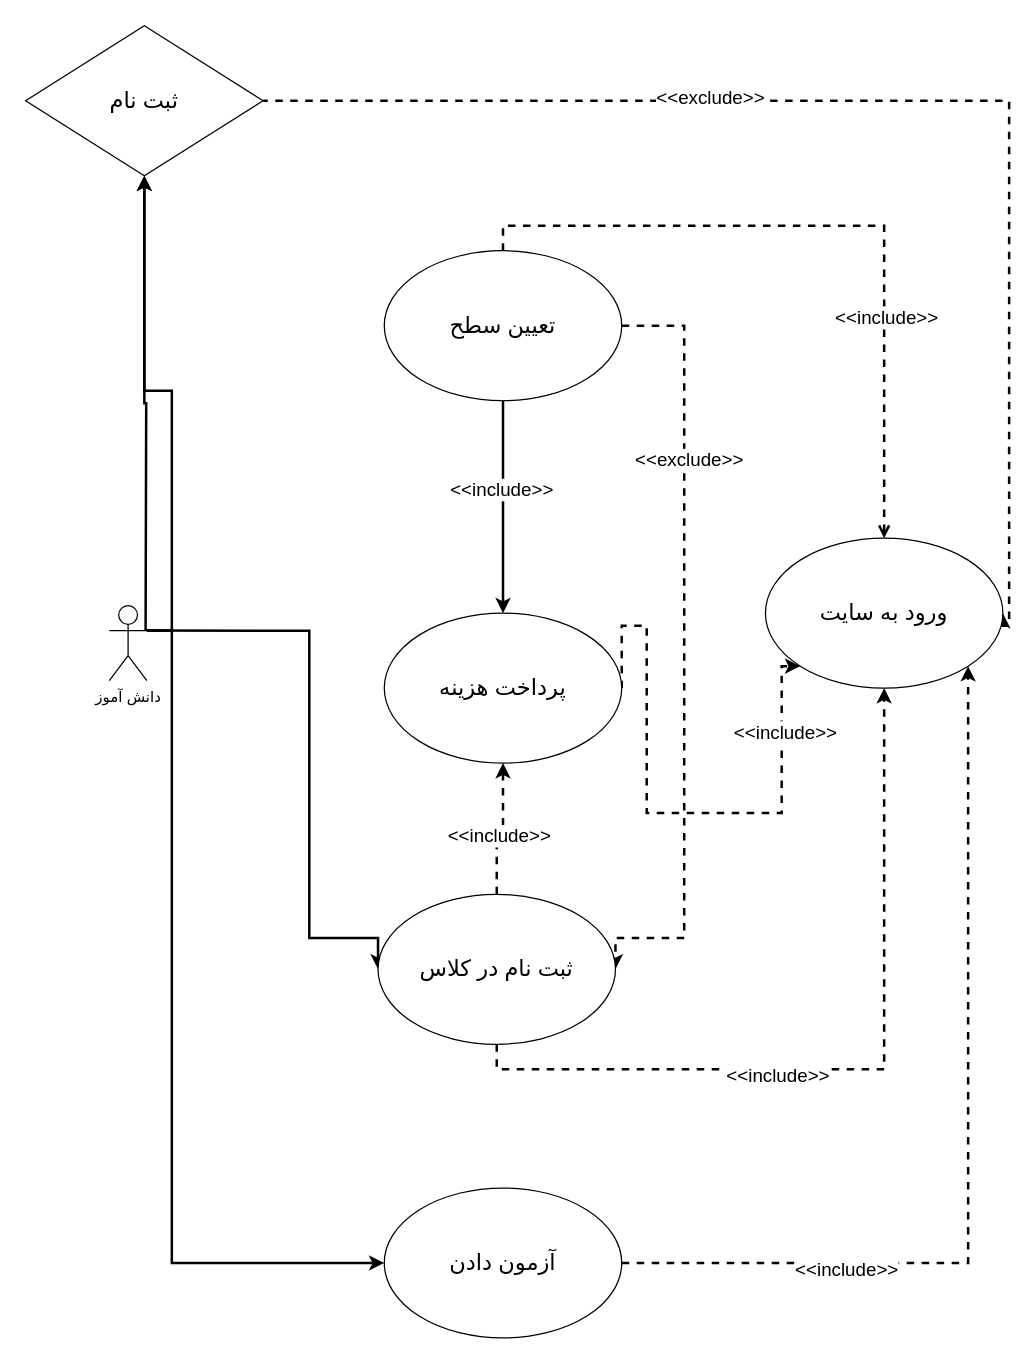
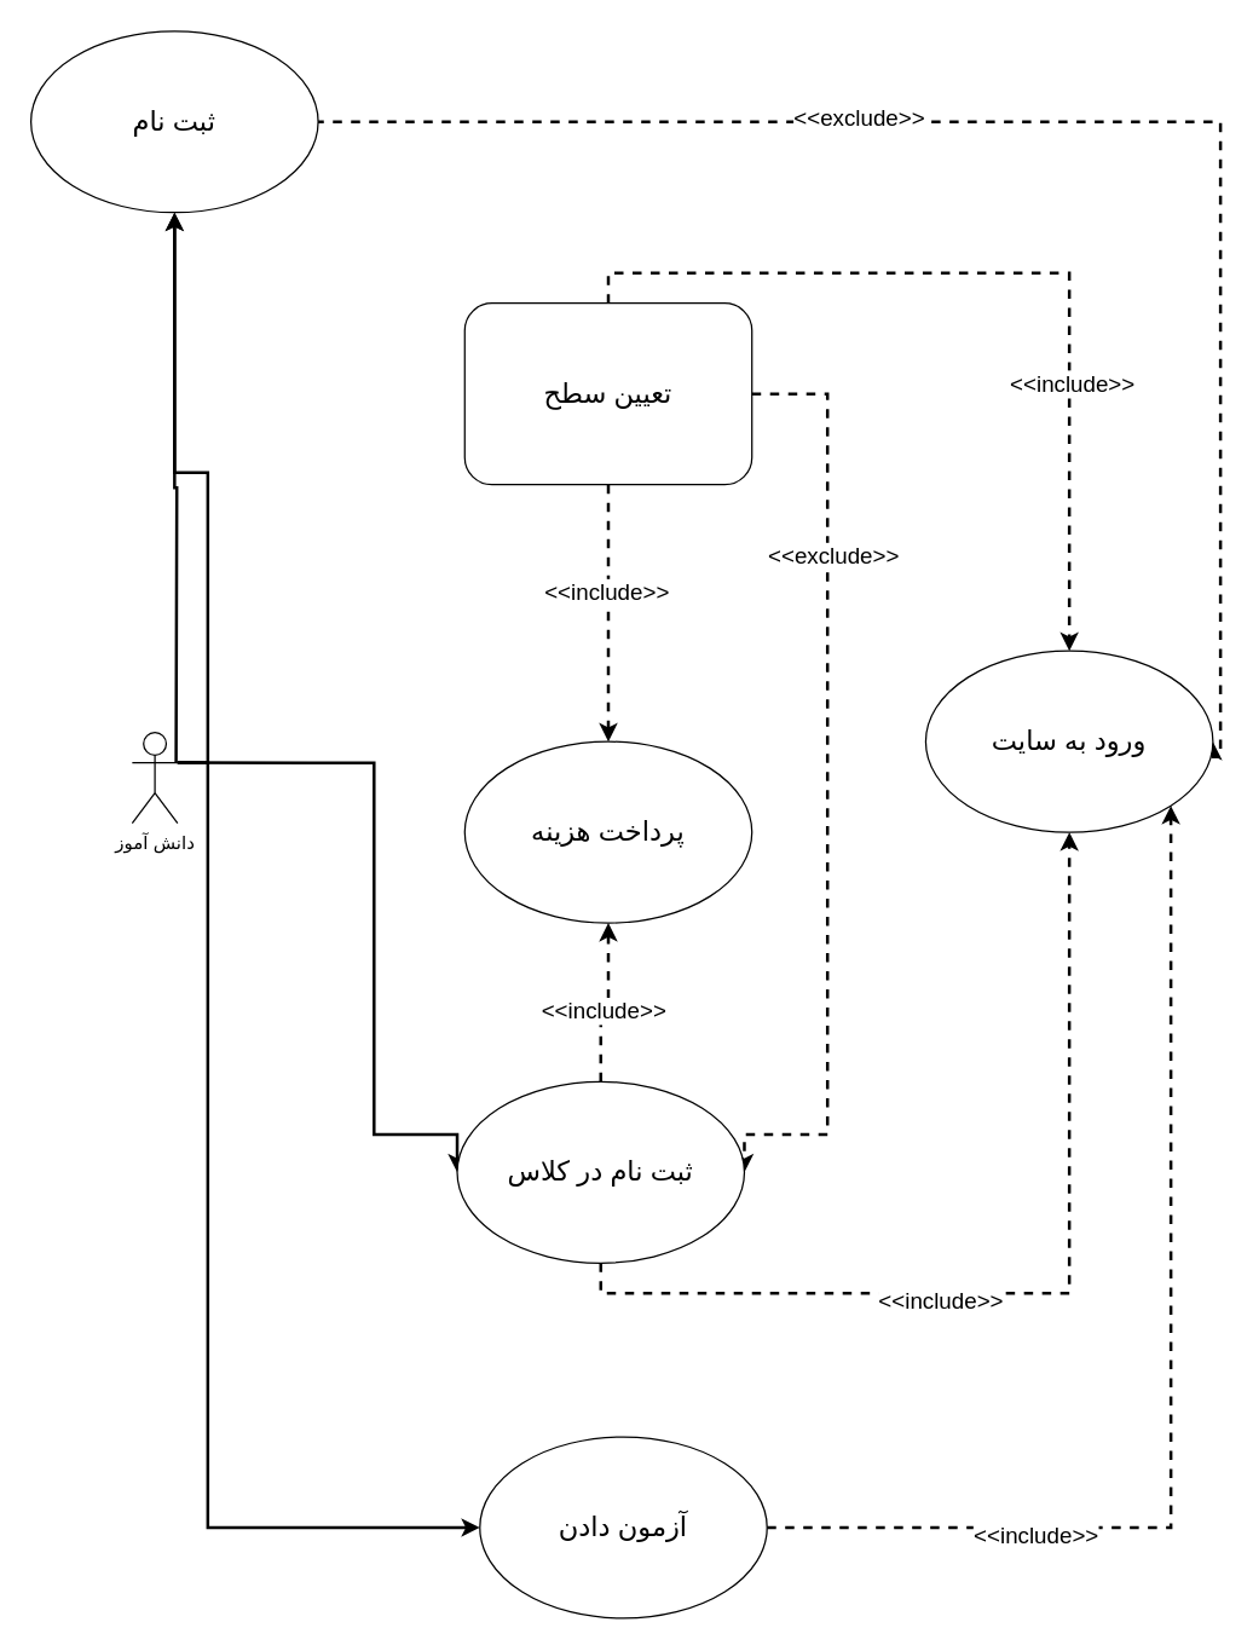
- <mxCell id="7" value="&lt;font style=&quot;font-size: 18px&quot;&gt;ثبت نام&lt;/font&gt;" style="rhombus;whiteSpace=wrap;html=1;" parent="1" vertex="1"><mxGeometry x="20" y="20" width="190" height="120" as="geometry" /></mxCell>
+ <mxCell id="7" value="&lt;font style=&quot;font-size: 18px&quot;&gt;ثبت نام&lt;/font&gt;" style="ellipse;whiteSpace=wrap;html=1;" parent="1" vertex="1"><mxGeometry x="20" y="20" width="190" height="120" as="geometry" /></mxCell>
- <mxCell id="14" value="&lt;font style=&quot;font-size: 18px&quot;&gt;تعیین سطح&lt;/font&gt;" style="ellipse;whiteSpace=wrap;html=1;" parent="1" vertex="1"><mxGeometry x="307" y="200" width="190" height="120" as="geometry" /></mxCell>
+ <mxCell id="14" value="&lt;font style=&quot;font-size: 18px&quot;&gt;تعیین سطح&lt;/font&gt;" style="whiteSpace=wrap;html=1;rounded=1;" parent="1" vertex="1"><mxGeometry x="307" y="200" width="190" height="120" as="geometry" /></mxCell>
- <mxCell id="12" style="edgeStyle=orthogonalEdgeStyle;rounded=0;orthogonalLoop=1;jettySize=auto;html=1;exitX=0.5;exitY=0;exitDx=0;exitDy=0;entryX=0.5;entryY=0;entryDx=0;entryDy=0;dashed=1;startArrow=none;startFill=0;endArrow=open;endFill=1;strokeWidth=2;" edge="1" parent="1" source="14" target="25"><mxGeometry relative="1" as="geometry" /></mxCell>
+ <mxCell id="12" style="edgeStyle=orthogonalEdgeStyle;rounded=0;orthogonalLoop=1;jettySize=auto;html=1;exitX=0.5;exitY=0;exitDx=0;exitDy=0;entryX=0.5;entryY=0;entryDx=0;entryDy=0;dashed=1;startArrow=none;startFill=0;endArrow=classic;endFill=1;strokeWidth=2;" edge="1" parent="1" source="14" target="25"><mxGeometry relative="1" as="geometry" /></mxCell>
- <mxCell id="8" style="edgeStyle=orthogonalEdgeStyle;rounded=0;orthogonalLoop=1;jettySize=auto;html=1;entryX=0.5;entryY=0;entryDx=0;entryDy=0;dashed=0;startArrow=none;startFill=0;endArrow=classic;endFill=1;strokeWidth=2;" edge="1" parent="1" source="14" target="28"><mxGeometry relative="1" as="geometry" /></mxCell>
+ <mxCell id="8" style="edgeStyle=orthogonalEdgeStyle;rounded=0;orthogonalLoop=1;jettySize=auto;html=1;entryX=0.5;entryY=0;entryDx=0;entryDy=0;dashed=1;startArrow=none;startFill=0;endArrow=classic;endFill=1;strokeWidth=2;" edge="1" parent="1" source="14" target="28"><mxGeometry relative="1" as="geometry" /></mxCell>
- <mxCell id="26" style="edgeStyle=orthogonalEdgeStyle;rounded=0;orthogonalLoop=1;jettySize=auto;html=1;exitX=1;exitY=0.5;exitDx=0;exitDy=0;entryX=0;entryY=1;entryDx=0;entryDy=0;dashed=1;startArrow=none;startFill=0;endArrow=classic;endFill=1;strokeWidth=2;" edge="1" parent="1" source="28" target="25"><mxGeometry relative="1" as="geometry"><Array as="points"><mxPoint x="517" y="500" /><mxPoint x="517" y="650" /><mxPoint x="625" y="650" /></Array></mxGeometry></mxCell>
- <mxCell id="27" value="&lt;font style=&quot;font-size: 15px&quot;&gt;&amp;lt;&amp;lt;include&amp;gt;&amp;gt;&lt;/font&gt;" style="edgeLabel;html=1;align=center;verticalAlign=middle;resizable=0;points=[];" vertex="1" connectable="0" parent="26"><mxGeometry x="-0.34" y="1" relative="1" as="geometry"><mxPoint x="109" y="2.86" as="offset" /></mxGeometry></mxCell>
- <mxCell id="22" value="&lt;font style=&quot;font-size: 18px&quot;&gt;آزمون دادن&lt;/font&gt;" style="ellipse;whiteSpace=wrap;html=1;" parent="1" vertex="1"><mxGeometry x="307" y="950" width="190" height="120" as="geometry" /></mxCell>
+ <mxCell id="22" value="&lt;font style=&quot;font-size: 18px&quot;&gt;آزمون دادن&lt;/font&gt;" style="ellipse;whiteSpace=wrap;html=1;" parent="1" vertex="1"><mxGeometry x="317" y="950" width="190" height="120" as="geometry" /></mxCell>
